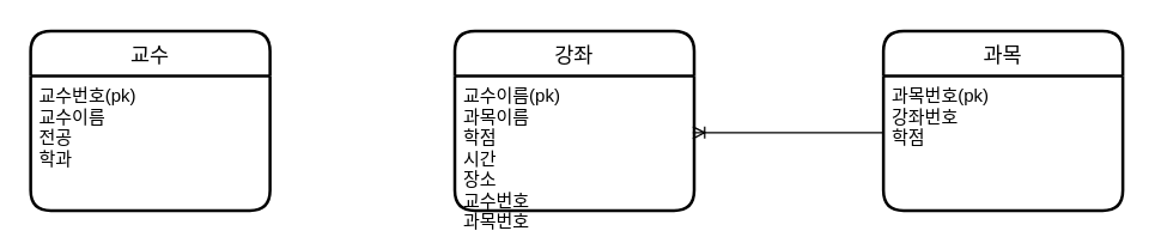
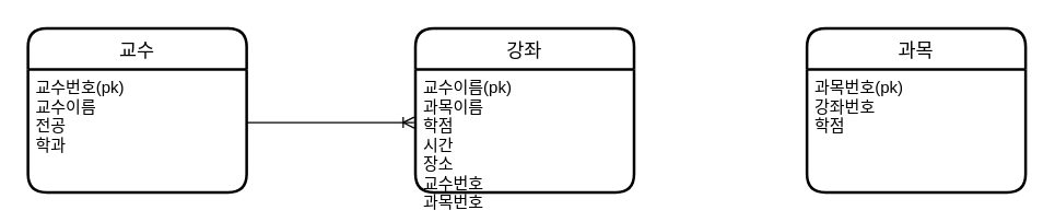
- <mxCell id="9" value="" style="edgeStyle=entityRelationEdgeStyle;fontSize=12;html=1;endArrow=ERoneToMany;startArrow=none;rounded=0;entryX=0.994;entryY=0.422;entryDx=0;entryDy=0;exitX=0;exitY=0.422;exitDx=0;exitDy=0;entryPerimeter=0;exitPerimeter=0;" edge="1" parent="1" source="3" target="5"><mxGeometry width="100" height="100" relative="1" as="geometry"><mxPoint x="535" y="100" as="sourcePoint" /><mxPoint x="470" y="80" as="targetPoint" /></mxGeometry></mxCell>
+ <mxCell id="6" value="" style="edgeStyle=entityRelationEdgeStyle;fontSize=12;html=1;endArrow=ERoneToMany;startArrow=none;rounded=0;exitX=1;exitY=0.433;exitDx=0;exitDy=0;exitPerimeter=0;entryX=-0.006;entryY=0.433;entryDx=0;entryDy=0;entryPerimeter=0;" edge="1" parent="1" source="8" target="5"><mxGeometry width="100" height="100" relative="1" as="geometry"><mxPoint x="204" y="190" as="sourcePoint" /><mxPoint x="304" y="90" as="targetPoint" /></mxGeometry></mxCell>
